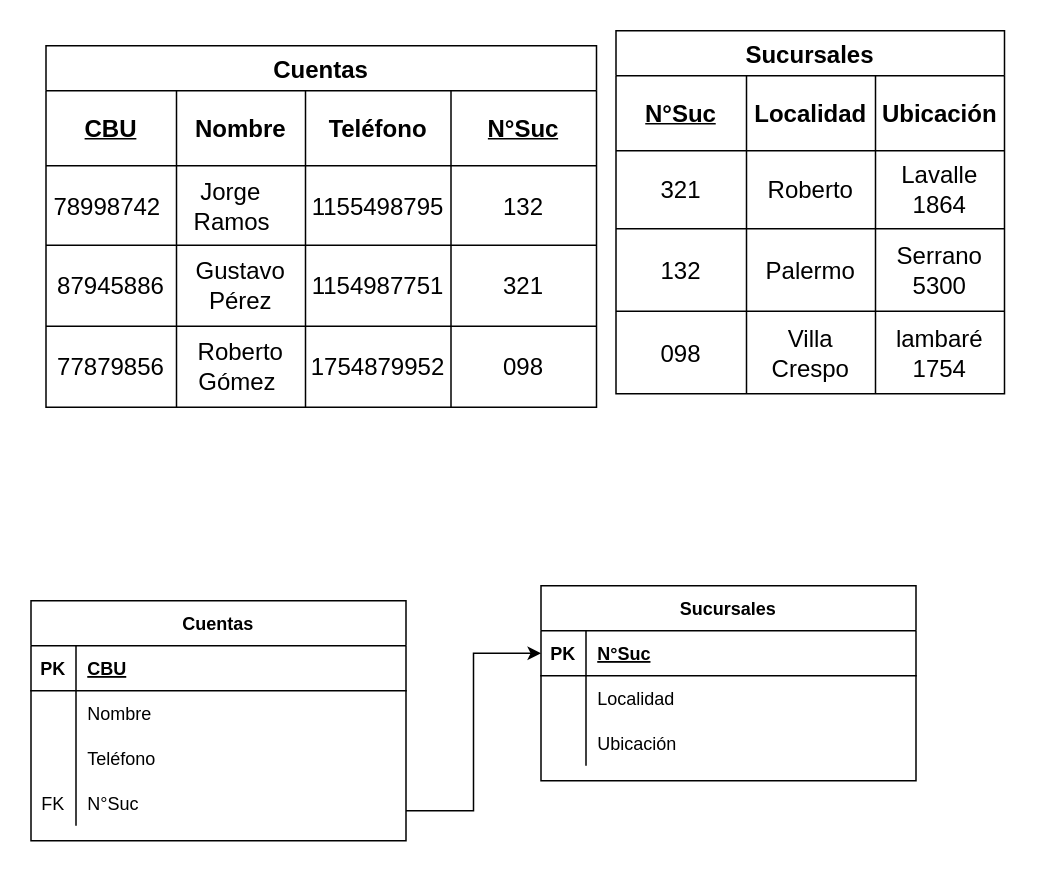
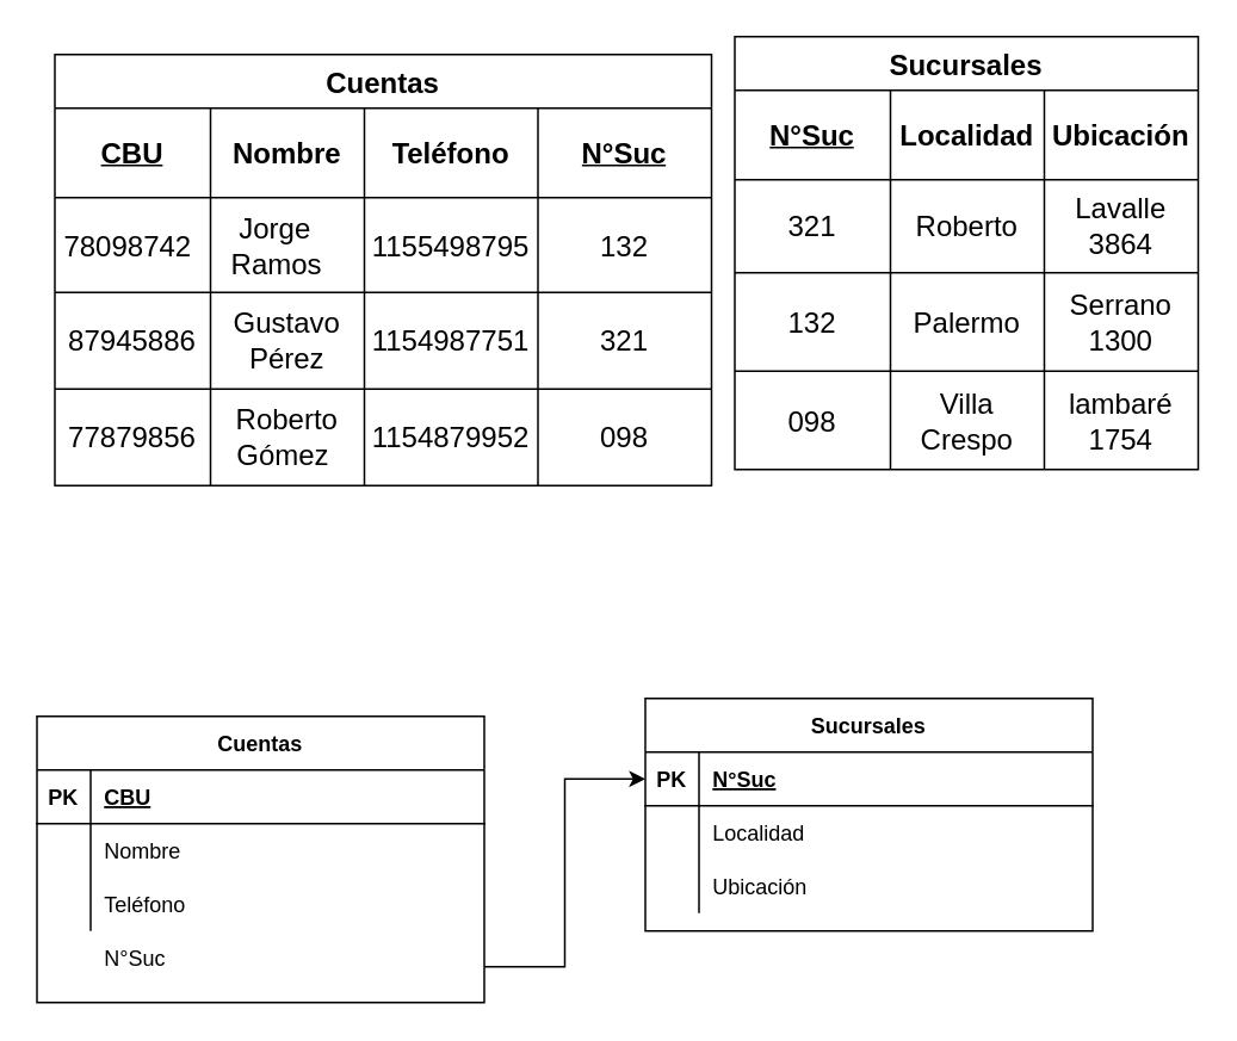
- <mxCell id="54" value="Lavalle 1864" style="shape=partialRectangle;html=1;whiteSpace=wrap;connectable=0;strokeColor=inherit;overflow=hidden;fillColor=none;top=0;left=0;bottom=0;right=0;pointerEvents=1;fontSize=16;" parent="51" vertex="1"><mxGeometry x="173" width="86" height="52" as="geometry"><mxRectangle width="86" height="52" as="alternateBounds" /></mxGeometry></mxCell>
+ <mxCell id="54" value="Lavalle 3864" style="shape=partialRectangle;html=1;whiteSpace=wrap;connectable=0;strokeColor=inherit;overflow=hidden;fillColor=none;top=0;left=0;bottom=0;right=0;pointerEvents=1;fontSize=16;" parent="51" vertex="1"><mxGeometry x="173" width="86" height="52" as="geometry"><mxRectangle width="86" height="52" as="alternateBounds" /></mxGeometry></mxCell>
- <mxCell id="32" value="&amp;nbsp;78998742&lt;span style=&quot;white-space: pre;&quot;&gt;&#09;&lt;/span&gt;" style="shape=partialRectangle;html=1;whiteSpace=wrap;connectable=0;strokeColor=inherit;overflow=hidden;fillColor=none;top=0;left=0;bottom=0;right=0;pointerEvents=1;fontSize=16;align=center;" parent="31" vertex="1"><mxGeometry width="87" height="53" as="geometry"><mxRectangle width="87" height="53" as="alternateBounds" /></mxGeometry></mxCell>
+ <mxCell id="32" value="&amp;nbsp;78098742&lt;span style=&quot;white-space: pre;&quot;&gt;&#09;&lt;/span&gt;" style="shape=partialRectangle;html=1;whiteSpace=wrap;connectable=0;strokeColor=inherit;overflow=hidden;fillColor=none;top=0;left=0;bottom=0;right=0;pointerEvents=1;fontSize=16;align=center;" parent="31" vertex="1"><mxGeometry width="87" height="53" as="geometry"><mxRectangle width="87" height="53" as="alternateBounds" /></mxGeometry></mxCell>
- <mxCell id="58" value="Serrano 5300" style="shape=partialRectangle;html=1;whiteSpace=wrap;connectable=0;strokeColor=inherit;overflow=hidden;fillColor=none;top=0;left=0;bottom=0;right=0;pointerEvents=1;fontSize=16;" parent="55" vertex="1"><mxGeometry x="173" width="86" height="55" as="geometry"><mxRectangle width="86" height="55" as="alternateBounds" /></mxGeometry></mxCell>
+ <mxCell id="58" value="Serrano 1300" style="shape=partialRectangle;html=1;whiteSpace=wrap;connectable=0;strokeColor=inherit;overflow=hidden;fillColor=none;top=0;left=0;bottom=0;right=0;pointerEvents=1;fontSize=16;" parent="55" vertex="1"><mxGeometry x="173" width="86" height="55" as="geometry"><mxRectangle width="86" height="55" as="alternateBounds" /></mxGeometry></mxCell>
- <mxCell id="44" value="1754879952" style="shape=partialRectangle;html=1;whiteSpace=wrap;connectable=0;strokeColor=inherit;overflow=hidden;fillColor=none;top=0;left=0;bottom=0;right=0;pointerEvents=1;fontSize=16;" parent="41" vertex="1"><mxGeometry x="173" width="97" height="54" as="geometry"><mxRectangle width="97" height="54" as="alternateBounds" /></mxGeometry></mxCell>
+ <mxCell id="44" value="1154879952" style="shape=partialRectangle;html=1;whiteSpace=wrap;connectable=0;strokeColor=inherit;overflow=hidden;fillColor=none;top=0;left=0;bottom=0;right=0;pointerEvents=1;fontSize=16;" parent="41" vertex="1"><mxGeometry x="173" width="97" height="54" as="geometry"><mxRectangle width="97" height="54" as="alternateBounds" /></mxGeometry></mxCell>
- <mxCell id="13" value="FK" style="shape=partialRectangle;overflow=hidden;connectable=0;fillColor=none;top=0;left=0;bottom=0;right=0;" parent="12" vertex="1"><mxGeometry width="30" height="30" as="geometry"><mxRectangle width="30" height="30" as="alternateBounds" /></mxGeometry></mxCell>
